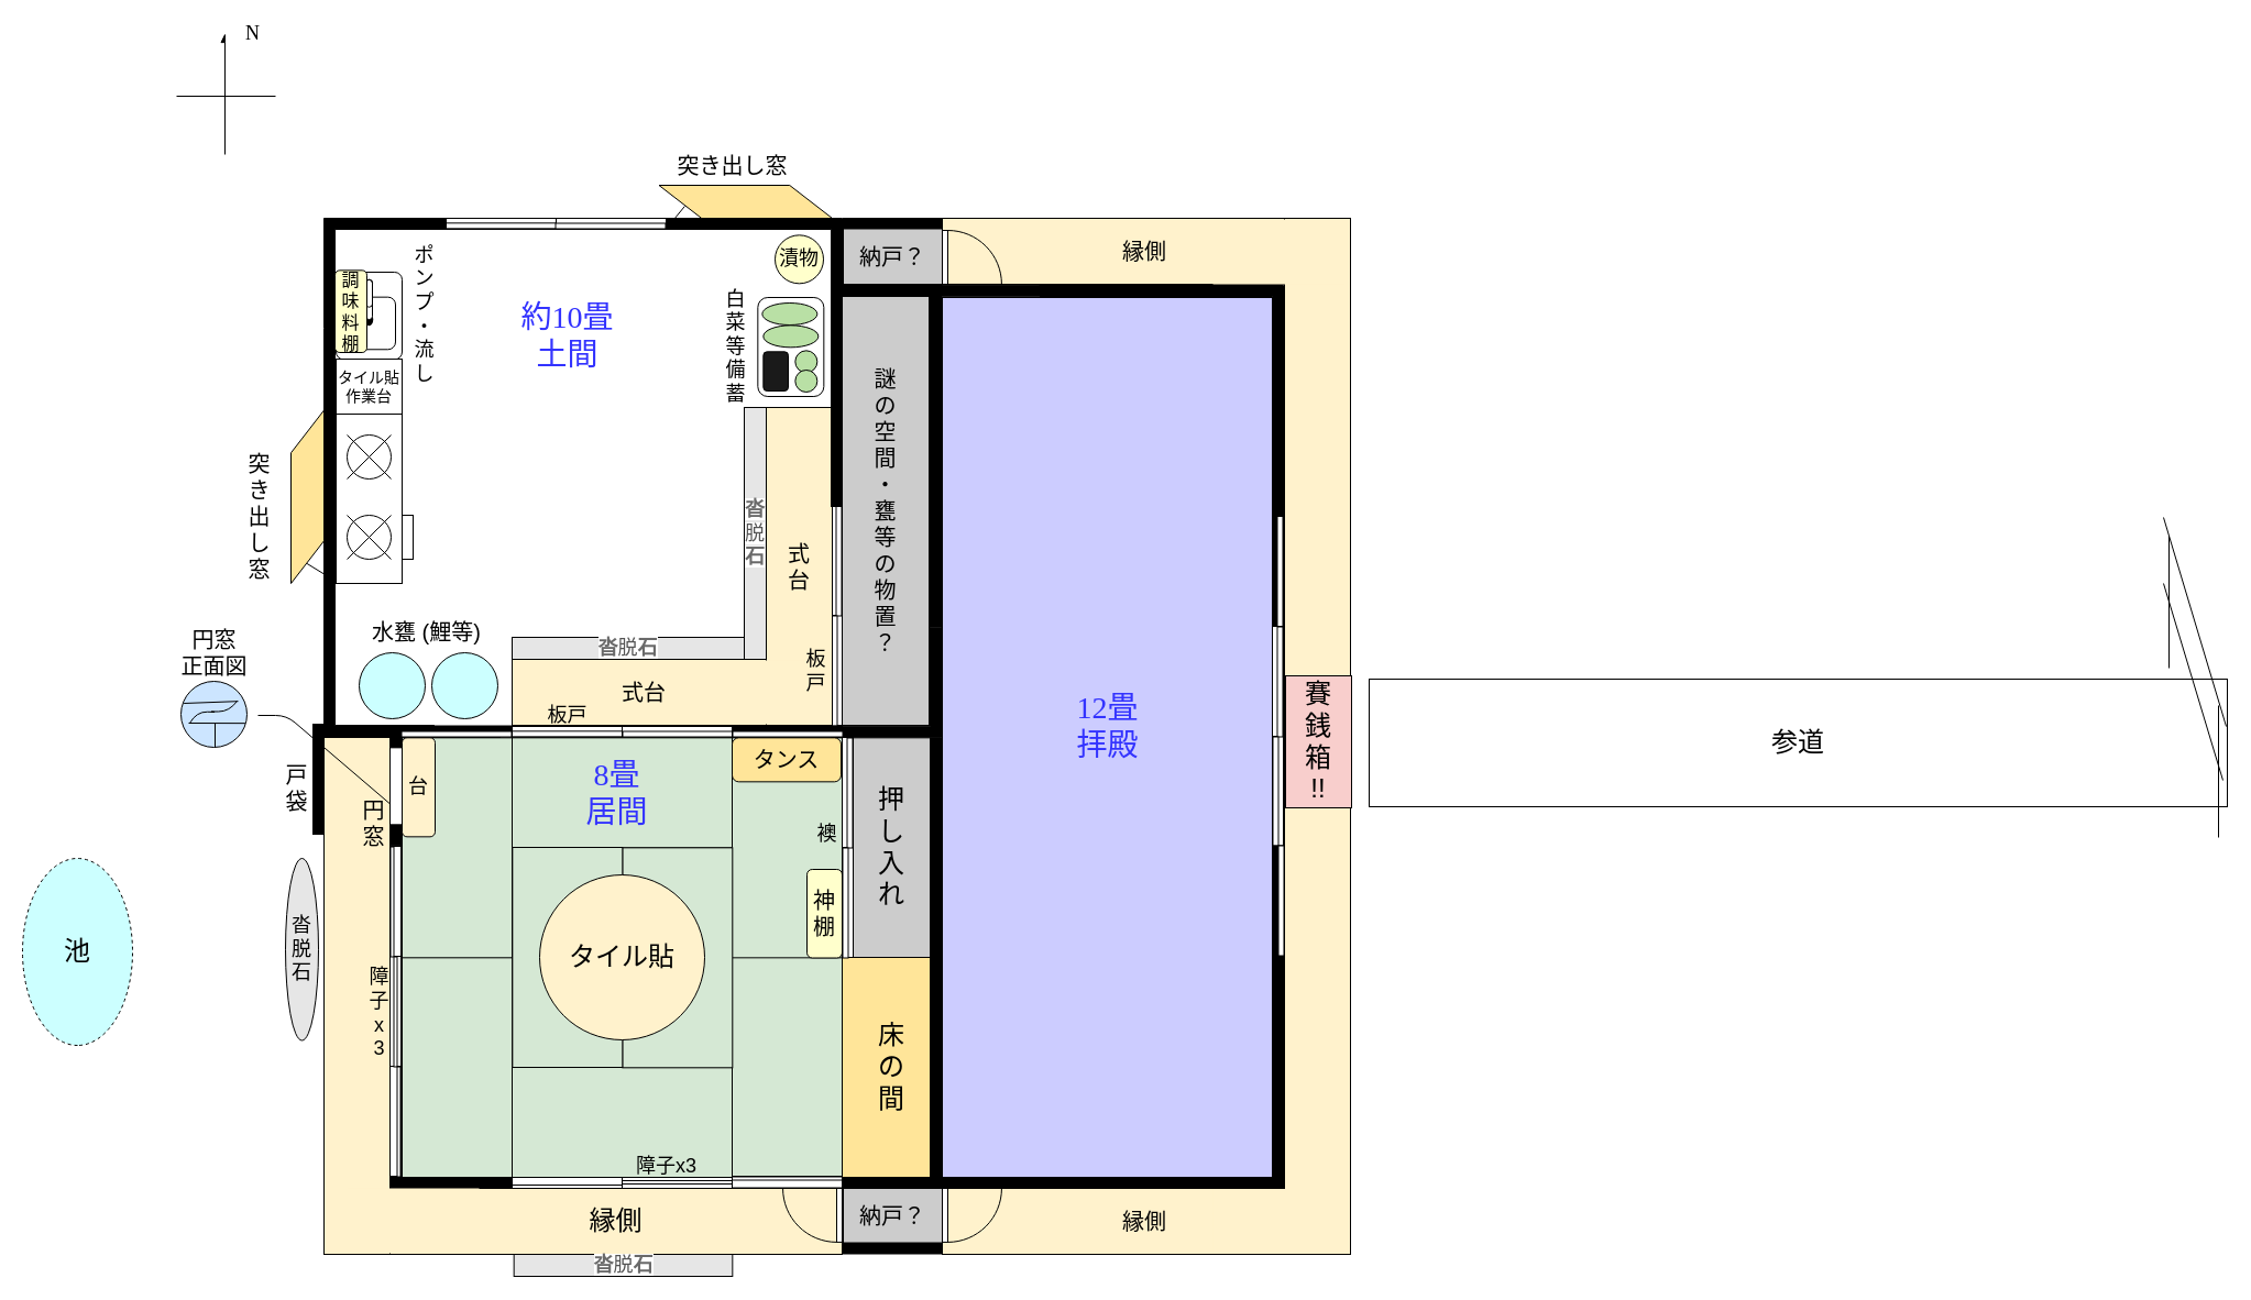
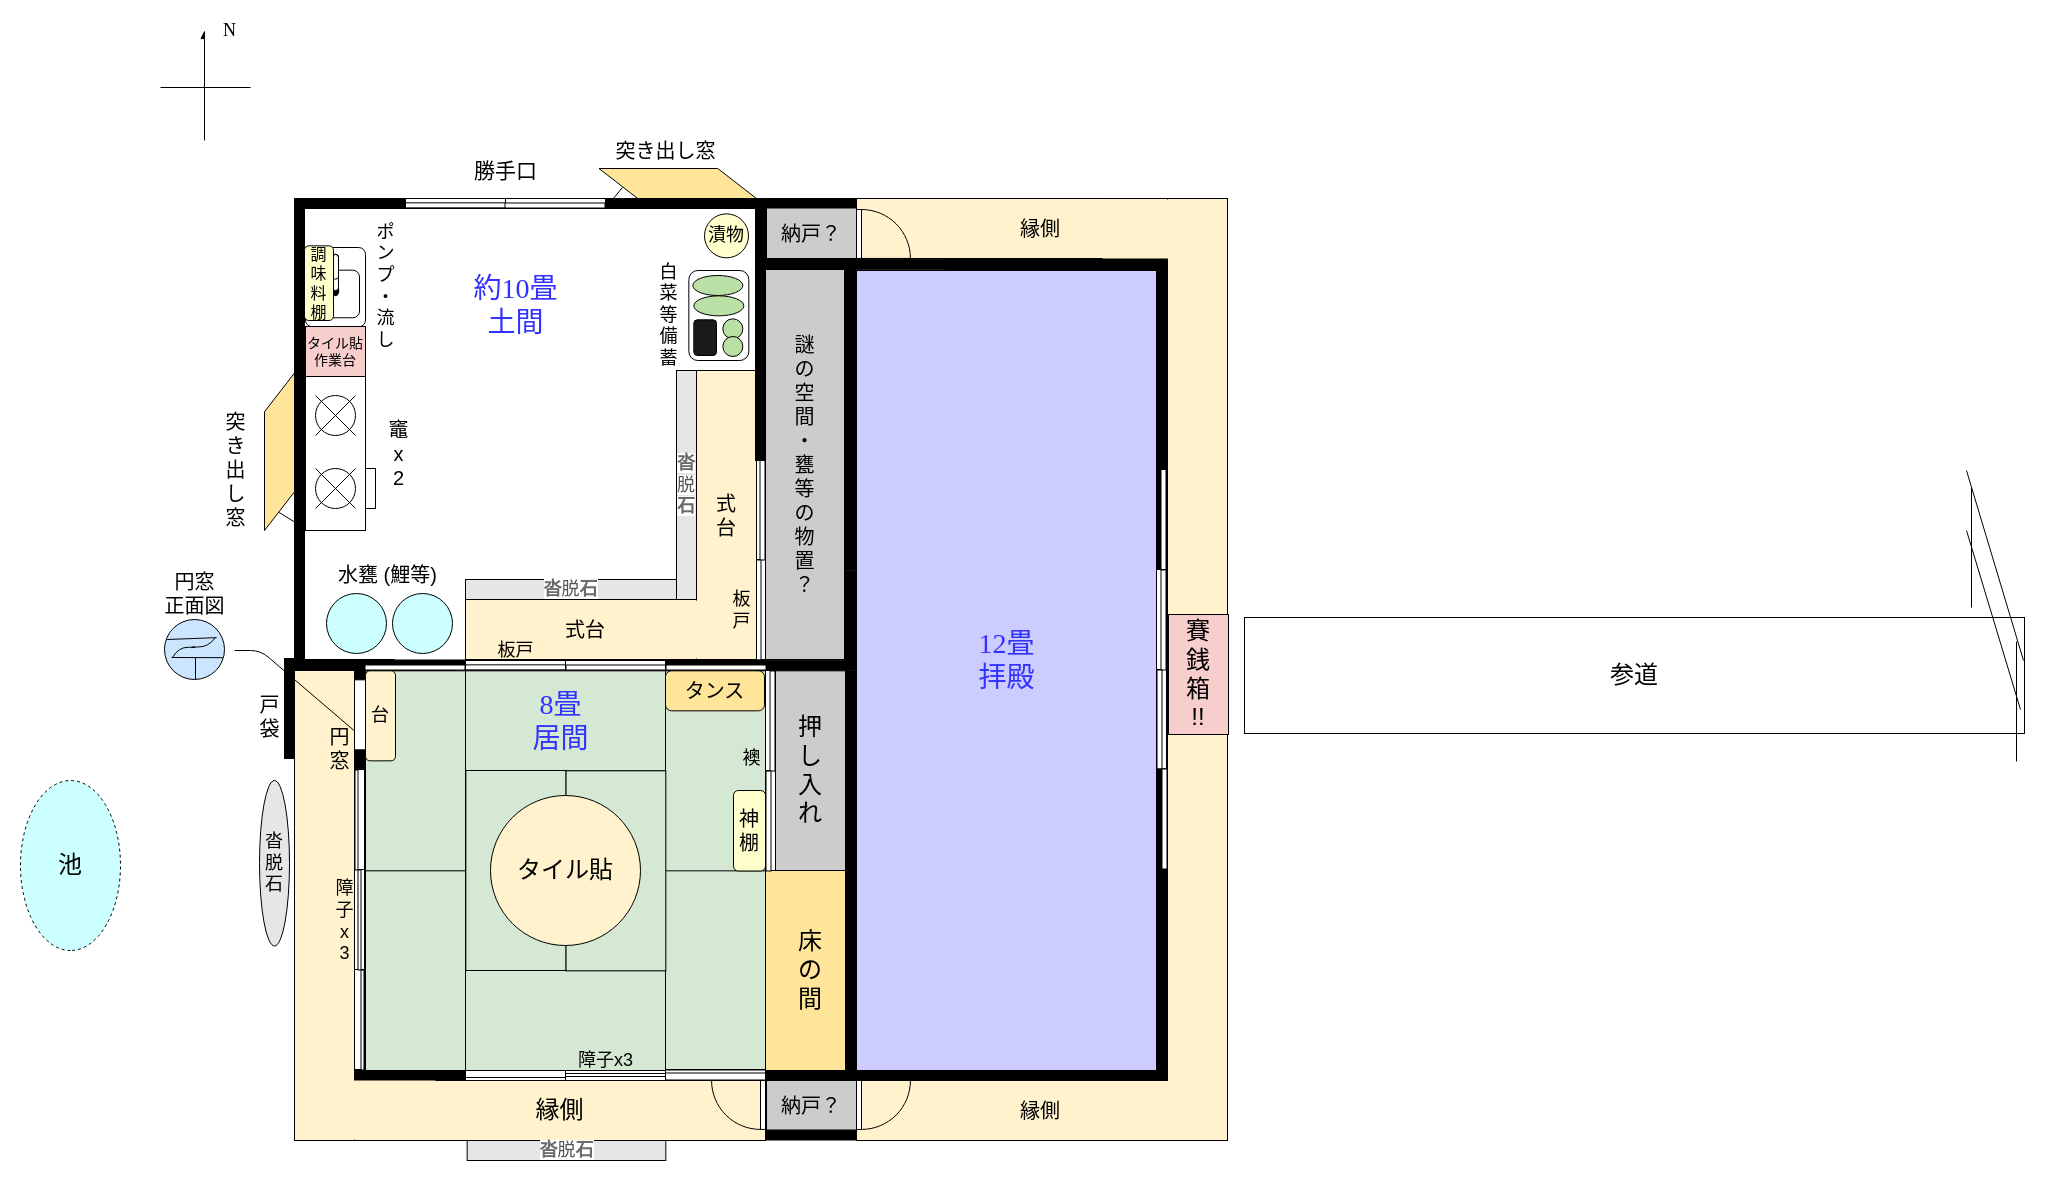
+ <mxCell id="129" value="&lt;font style=&quot;font-size: 21px&quot;&gt;勝手口&lt;/font&gt;" style="text;html=1;align=center;verticalAlign=middle;resizable=0;points=[];autosize=1;" parent="1" vertex="1"><mxGeometry x="465.33" y="160" width="80" height="20" as="geometry" /></mxCell>
- <mxCell id="59" value="&lt;font style=&quot;font-size: 14px&quot;&gt;タイル貼&lt;br&gt;作業台&lt;/font&gt;" style="rounded=0;whiteSpace=wrap;html=1;fillColor=#FFFFFF;" parent="1" vertex="1"><mxGeometry x="305" y="326" width="60" height="50" as="geometry" /></mxCell>
+ <mxCell id="59" value="&lt;font style=&quot;font-size: 14px&quot;&gt;タイル貼&lt;br&gt;作業台&lt;/font&gt;" style="rounded=0;whiteSpace=wrap;html=1;fillColor=#f8cecc;" parent="1" vertex="1"><mxGeometry x="305" y="326" width="60" height="50" as="geometry" /></mxCell>
+ <mxCell id="139" value="&lt;font style=&quot;font-size: 20px&quot;&gt;竈&lt;br&gt;x&lt;br&gt;2&lt;/font&gt;" style="text;html=1;align=center;verticalAlign=middle;resizable=0;points=[];autosize=1;" parent="1" vertex="1"><mxGeometry x="377.5" y="423" width="40" height="60" as="geometry" /></mxCell>
